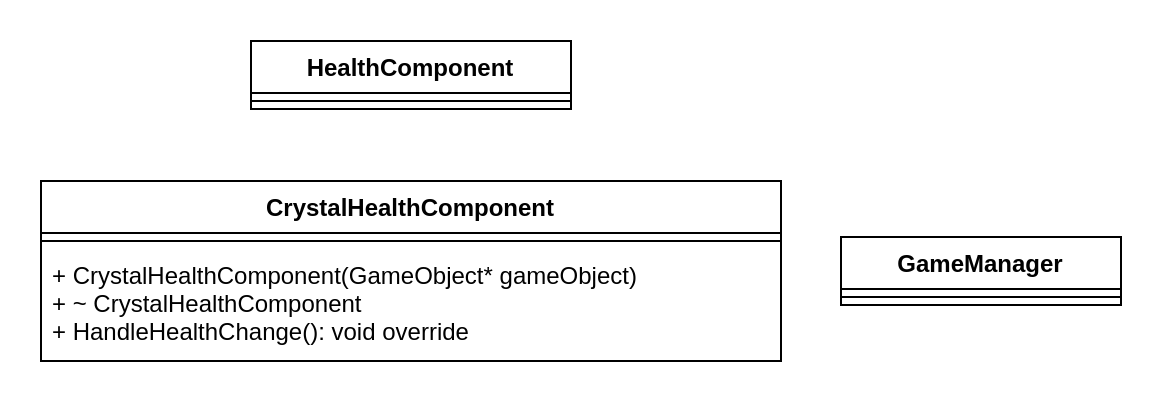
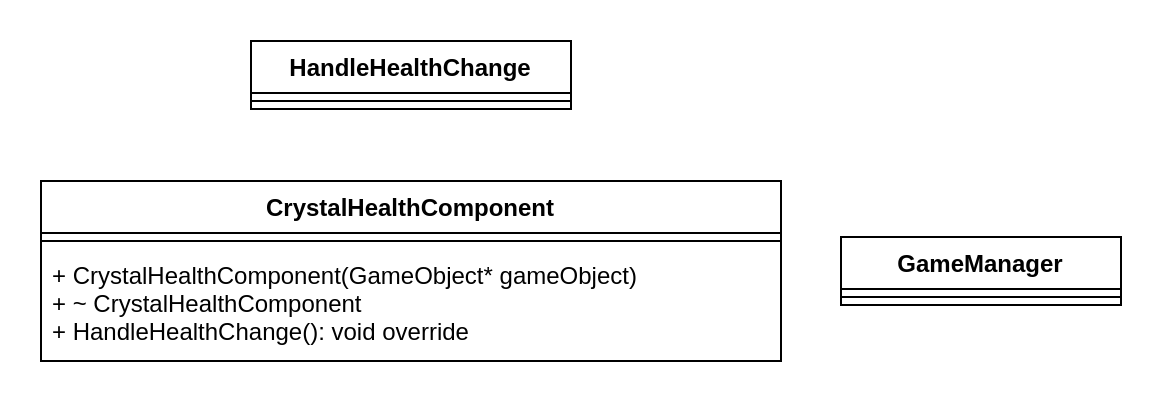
- <mxCell id="5" value="HealthComponent" style="swimlane;fontStyle=1;align=center;verticalAlign=top;childLayout=stackLayout;horizontal=1;startSize=26;horizontalStack=0;resizeParent=1;resizeParentMax=0;resizeLast=0;collapsible=1;marginBottom=0;" parent="1" vertex="1"><mxGeometry x="125" y="20" width="160" height="34" as="geometry" /></mxCell>
+ <mxCell id="5" value="HandleHealthChange" style="swimlane;fontStyle=1;align=center;verticalAlign=top;childLayout=stackLayout;horizontal=1;startSize=26;horizontalStack=0;resizeParent=1;resizeParentMax=0;resizeLast=0;collapsible=1;marginBottom=0;" parent="1" vertex="1"><mxGeometry x="125" y="20" width="160" height="34" as="geometry" /></mxCell>
